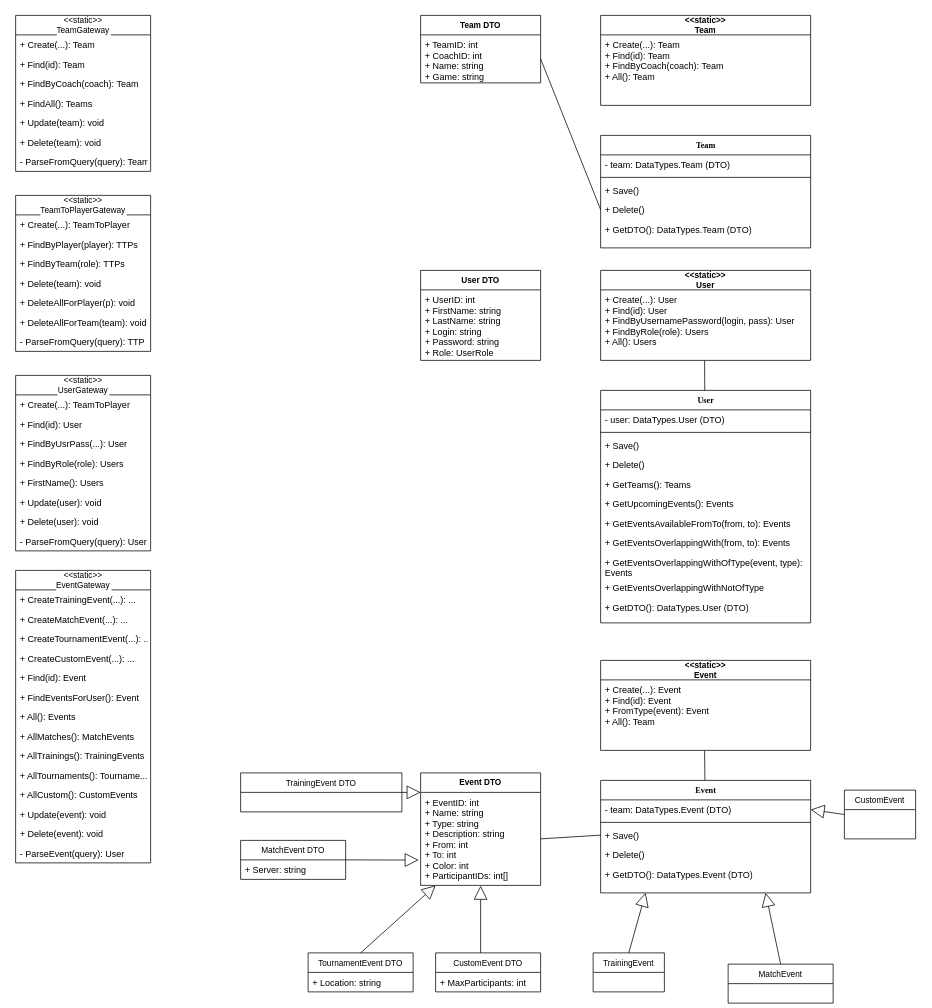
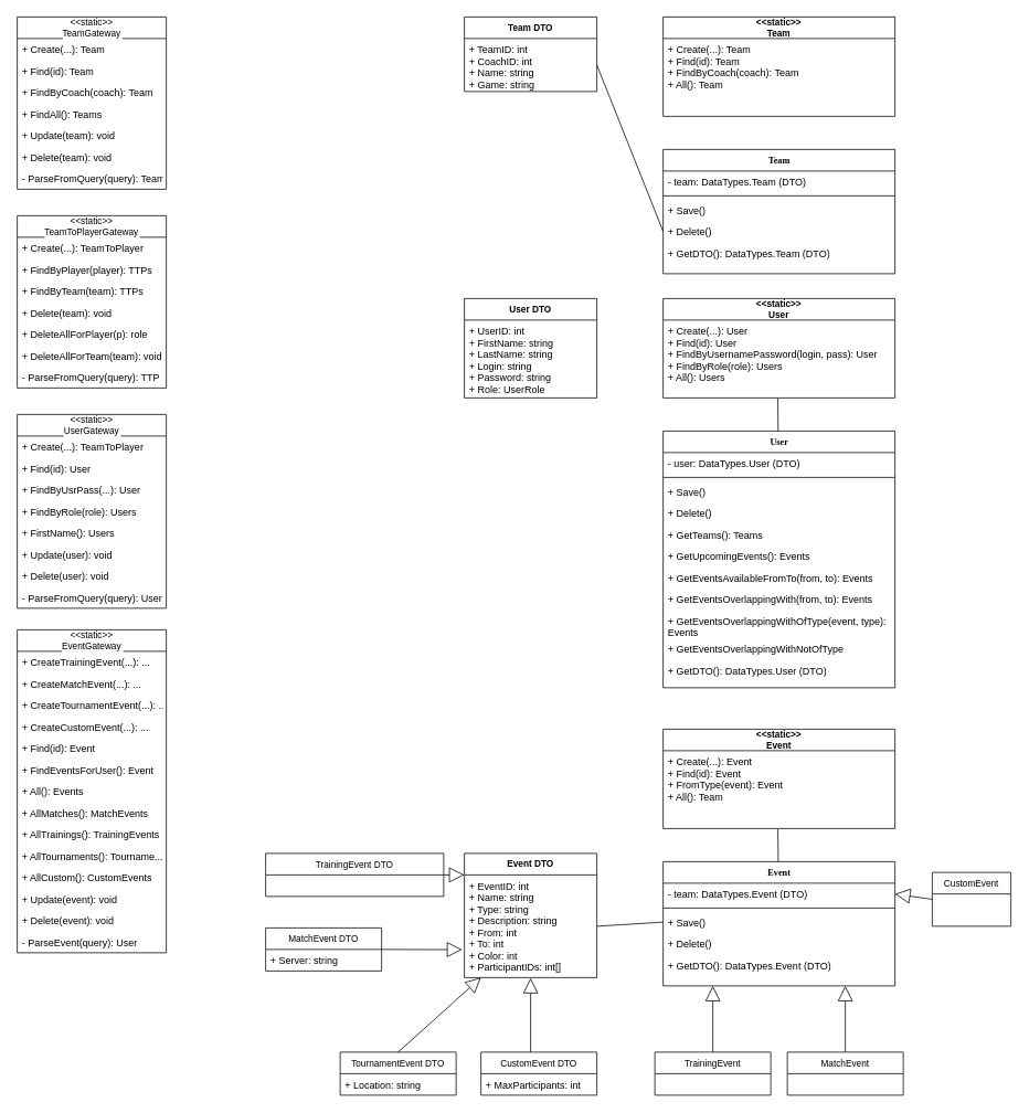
- <mxCell id="70" value="+ FindByTeam(role): TTPs" style="text;strokeColor=none;fillColor=none;align=left;verticalAlign=top;spacingLeft=4;spacingRight=4;overflow=hidden;rotatable=0;points=[[0,0.5],[1,0.5]];portConstraint=eastwest;" vertex="1" parent="67"><mxGeometry y="78" width="180" height="26" as="geometry" /></mxCell>
+ <mxCell id="70" value="+ FindByTeam(team): TTPs" style="text;strokeColor=none;fillColor=none;align=left;verticalAlign=top;spacingLeft=4;spacingRight=4;overflow=hidden;rotatable=0;points=[[0,0.5],[1,0.5]];portConstraint=eastwest;" vertex="1" parent="67"><mxGeometry y="78" width="180" height="26" as="geometry" /></mxCell>
- <mxCell id="72" value="+ DeleteAllForPlayer(p): void&#10;" style="text;strokeColor=none;fillColor=none;align=left;verticalAlign=top;spacingLeft=4;spacingRight=4;overflow=hidden;rotatable=0;points=[[0,0.5],[1,0.5]];portConstraint=eastwest;" vertex="1" parent="67"><mxGeometry y="130" width="180" height="26" as="geometry" /></mxCell>
+ <mxCell id="72" value="+ DeleteAllForPlayer(p): role&#10;" style="text;strokeColor=none;fillColor=none;align=left;verticalAlign=top;spacingLeft=4;spacingRight=4;overflow=hidden;rotatable=0;points=[[0,0.5],[1,0.5]];portConstraint=eastwest;" vertex="1" parent="67"><mxGeometry y="130" width="180" height="26" as="geometry" /></mxCell>
- <mxCell id="41" value="TrainingEvent" style="swimlane;fontStyle=0;childLayout=stackLayout;horizontal=1;startSize=26;fillColor=none;horizontalStack=0;resizeParent=1;resizeParentMax=0;resizeLast=0;collapsible=1;marginBottom=0;fontSize=11;align=center;" vertex="1" parent="1"><mxGeometry x="790" y="1270" width="95" height="52" as="geometry" /></mxCell>
+ <mxCell id="41" value="TrainingEvent" style="swimlane;fontStyle=0;childLayout=stackLayout;horizontal=1;startSize=26;fillColor=none;horizontalStack=0;resizeParent=1;resizeParentMax=0;resizeLast=0;collapsible=1;marginBottom=0;fontSize=11;align=center;" vertex="1" parent="1"><mxGeometry x="790" y="1270" width="140" height="52" as="geometry" /></mxCell>
- <mxCell id="40" value="MatchEvent" style="swimlane;fontStyle=0;childLayout=stackLayout;horizontal=1;startSize=26;fillColor=none;horizontalStack=0;resizeParent=1;resizeParentMax=0;resizeLast=0;collapsible=1;marginBottom=0;fontSize=11;align=center;" vertex="1" parent="1"><mxGeometry x="970" y="1285" width="140" height="52" as="geometry" /></mxCell>
+ <mxCell id="40" value="MatchEvent" style="swimlane;fontStyle=0;childLayout=stackLayout;horizontal=1;startSize=26;fillColor=none;horizontalStack=0;resizeParent=1;resizeParentMax=0;resizeLast=0;collapsible=1;marginBottom=0;fontSize=11;align=center;" vertex="1" parent="1"><mxGeometry x="950" y="1270" width="140" height="52" as="geometry" /></mxCell>
